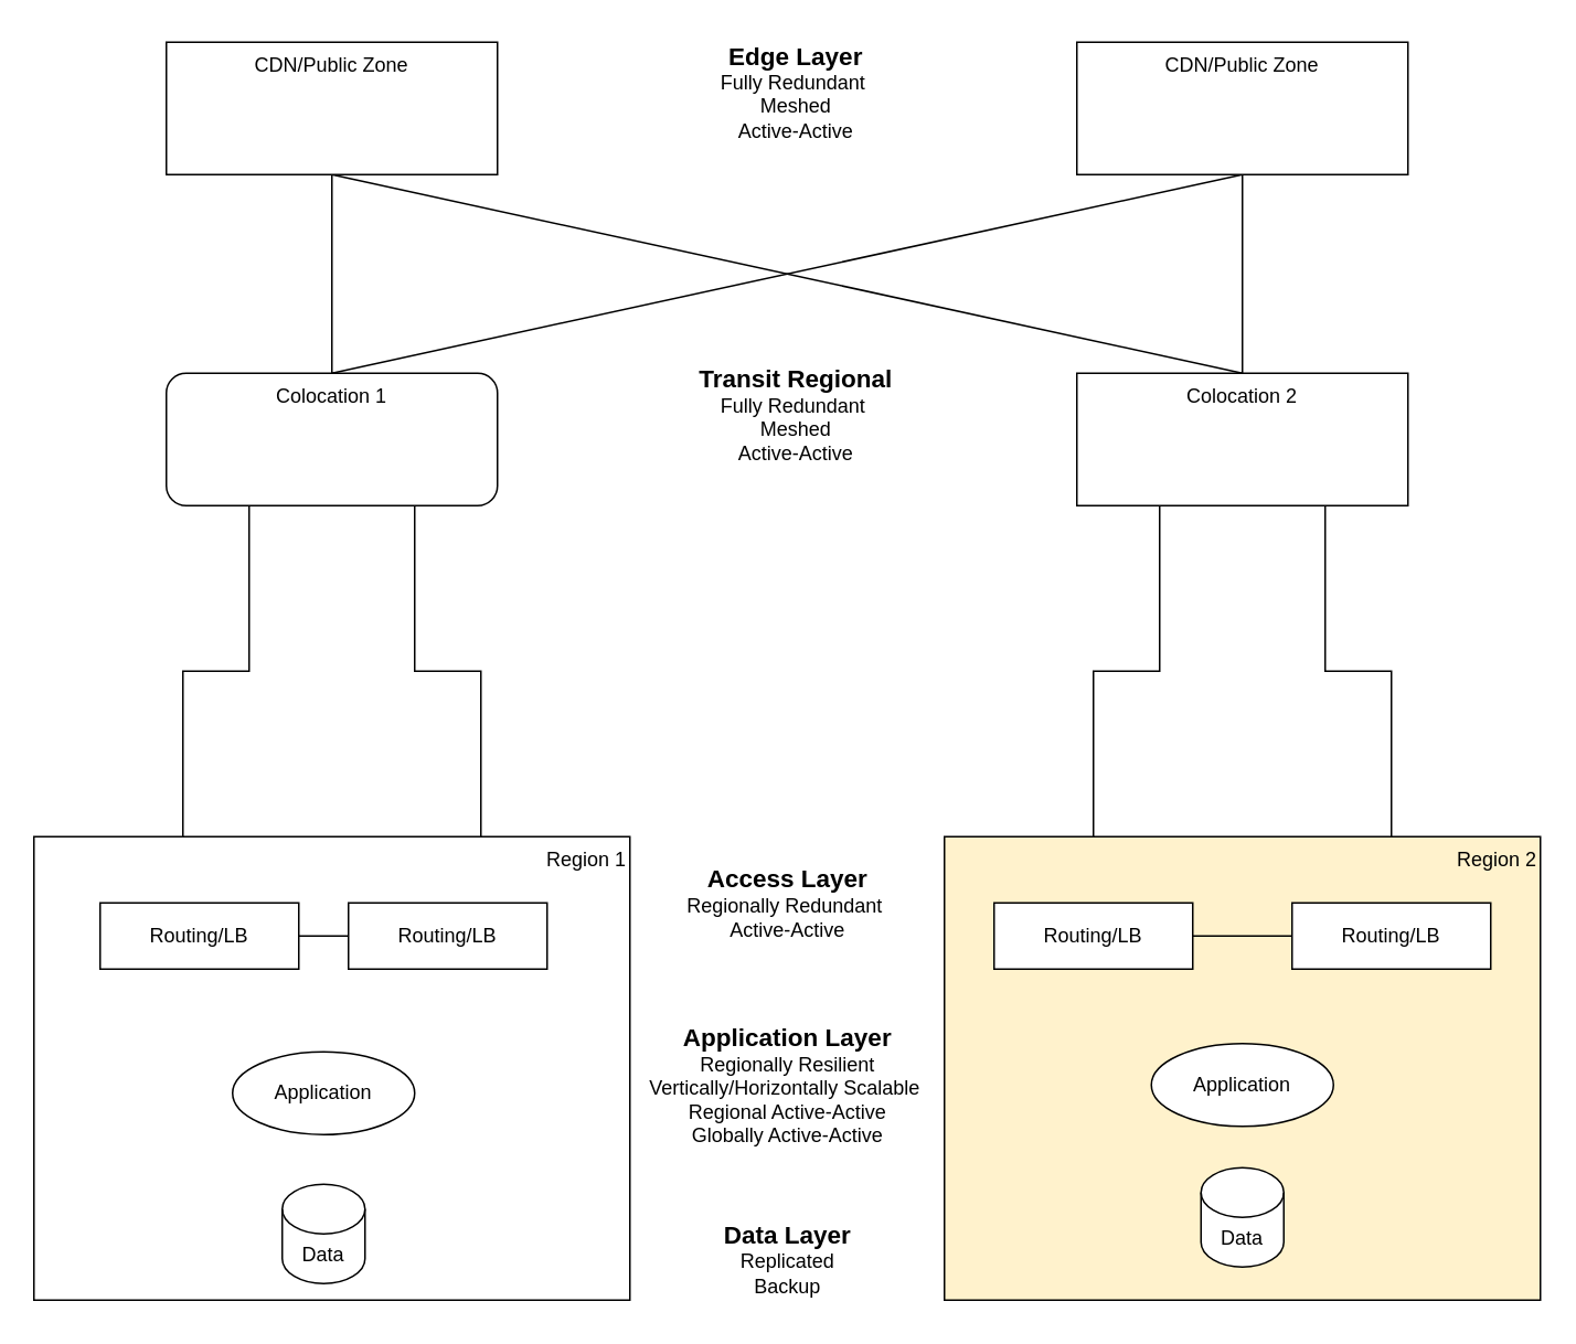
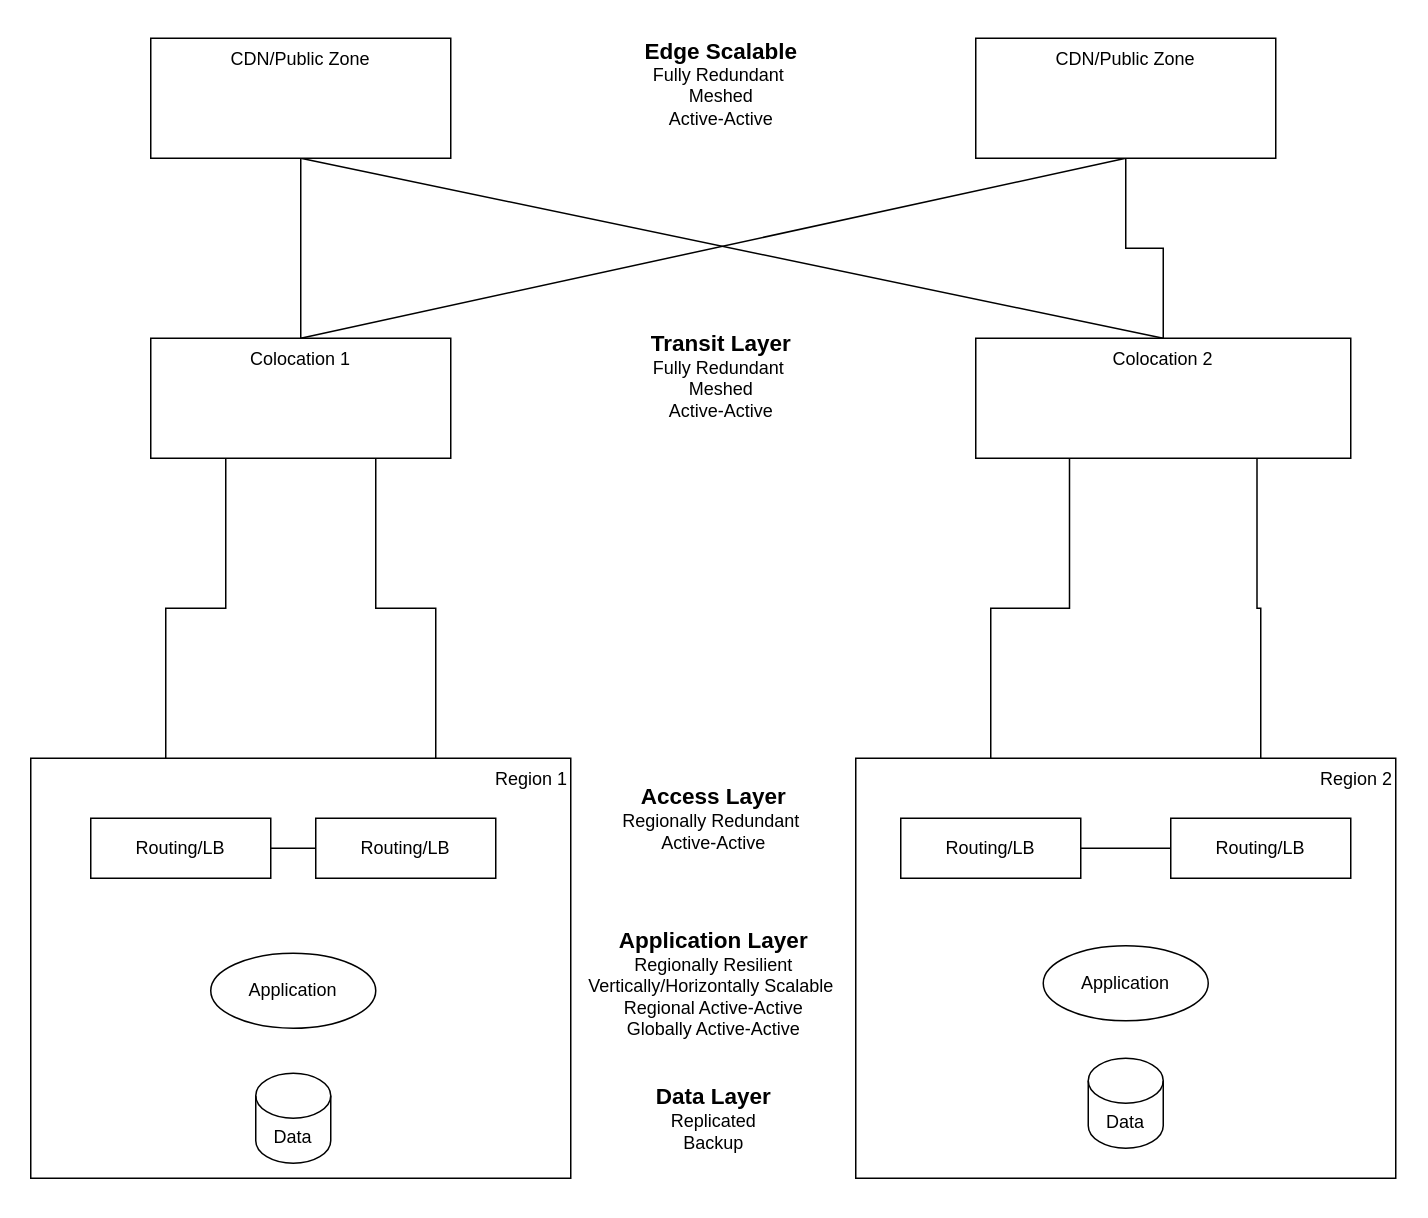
- <mxCell id="27" value="&lt;b&gt;&lt;font style=&quot;font-size: 15px;&quot;&gt;Edge Layer&lt;/font&gt;&lt;/b&gt;&lt;br&gt;Fully Redundant&amp;nbsp;&lt;br&gt;Meshed&lt;br&gt;Active-Active" style="text;html=1;align=center;verticalAlign=middle;resizable=0;points=[];autosize=1;strokeColor=none;fillColor=none;" parent="1" vertex="1"><mxGeometry x="425" y="20" width="110" height="70" as="geometry" /></mxCell>
+ <mxCell id="27" value="&lt;b&gt;&lt;font style=&quot;font-size: 15px;&quot;&gt;Edge Scalable&lt;/font&gt;&lt;/b&gt;&lt;br&gt;Fully Redundant&amp;nbsp;&lt;br&gt;Meshed&lt;br&gt;Active-Active" style="text;html=1;align=center;verticalAlign=middle;resizable=0;points=[];autosize=1;strokeColor=none;fillColor=none;" parent="1" vertex="1"><mxGeometry x="425" y="20" width="110" height="70" as="geometry" /></mxCell>
- <mxCell id="8" value="&lt;b&gt;&lt;font style=&quot;font-size: 15px;&quot;&gt;Transit Regional&lt;/font&gt;&lt;/b&gt;&lt;br&gt;Fully Redundant&amp;nbsp;&lt;br&gt;Meshed&lt;br&gt;Active-Active" style="text;html=1;align=center;verticalAlign=middle;resizable=0;points=[];autosize=1;strokeColor=none;fillColor=none;" parent="1" vertex="1"><mxGeometry x="420" y="215" width="120" height="70" as="geometry" /></mxCell>
+ <mxCell id="8" value="&lt;b&gt;&lt;font style=&quot;font-size: 15px;&quot;&gt;Transit Layer&lt;/font&gt;&lt;/b&gt;&lt;br&gt;Fully Redundant&amp;nbsp;&lt;br&gt;Meshed&lt;br&gt;Active-Active" style="text;html=1;align=center;verticalAlign=middle;resizable=0;points=[];autosize=1;strokeColor=none;fillColor=none;" parent="1" vertex="1"><mxGeometry x="420" y="215" width="120" height="70" as="geometry" /></mxCell>
- <mxCell id="4" value="Colocation 1" style="whiteSpace=wrap;html=1;verticalAlign=top;rounded=1;" parent="1" vertex="1"><mxGeometry x="100" y="225" width="200" height="80" as="geometry" /></mxCell>
+ <mxCell id="4" value="Colocation 1" style="rounded=0;whiteSpace=wrap;html=1;verticalAlign=top;" parent="1" vertex="1"><mxGeometry x="100" y="225" width="200" height="80" as="geometry" /></mxCell>
- <mxCell id="7" value="Colocation 2" style="rounded=0;whiteSpace=wrap;html=1;verticalAlign=top;" parent="1" vertex="1"><mxGeometry x="650" y="225" width="200" height="80" as="geometry" /></mxCell>
+ <mxCell id="7" value="Colocation 2" style="rounded=0;whiteSpace=wrap;html=1;verticalAlign=top;" parent="1" vertex="1"><mxGeometry x="650" y="225" width="250" height="80" as="geometry" /></mxCell>
- <mxCell id="10" value="Region 2" style="rounded=0;whiteSpace=wrap;html=1;verticalAlign=top;align=right;fillColor=#fff2cc;" parent="1" vertex="1"><mxGeometry x="570" y="505" width="360" height="280" as="geometry" /></mxCell>
+ <mxCell id="10" value="Region 2" style="rounded=0;whiteSpace=wrap;html=1;verticalAlign=top;align=right;" parent="1" vertex="1"><mxGeometry x="570" y="505" width="360" height="280" as="geometry" /></mxCell>
- <mxCell id="30" value="&lt;b&gt;&lt;font style=&quot;font-size: 15px;&quot;&gt;Data Layer&lt;/font&gt;&lt;/b&gt;&lt;br&gt;Replicated&lt;br&gt;Backup" style="text;html=1;align=center;verticalAlign=middle;resizable=0;points=[];autosize=1;strokeColor=none;fillColor=none;" parent="1" vertex="1"><mxGeometry x="425" y="730" width="100" height="60" as="geometry" /></mxCell>
+ <mxCell id="30" value="&lt;b&gt;&lt;font style=&quot;font-size: 15px;&quot;&gt;Data Layer&lt;/font&gt;&lt;/b&gt;&lt;br&gt;Replicated&lt;br&gt;Backup" style="text;html=1;align=center;verticalAlign=middle;resizable=0;points=[];autosize=1;strokeColor=none;fillColor=none;" parent="1" vertex="1"><mxGeometry x="425" y="715" width="100" height="60" as="geometry" /></mxCell>
